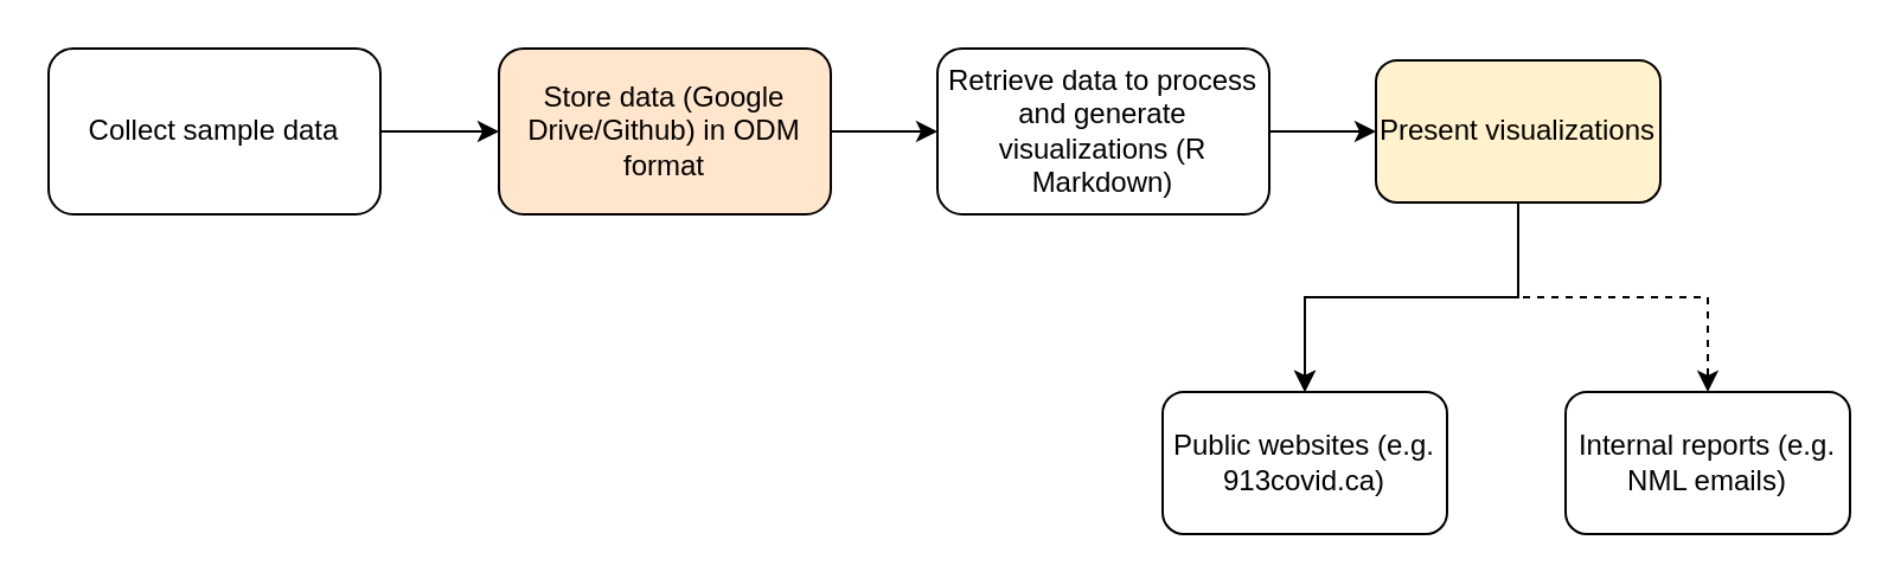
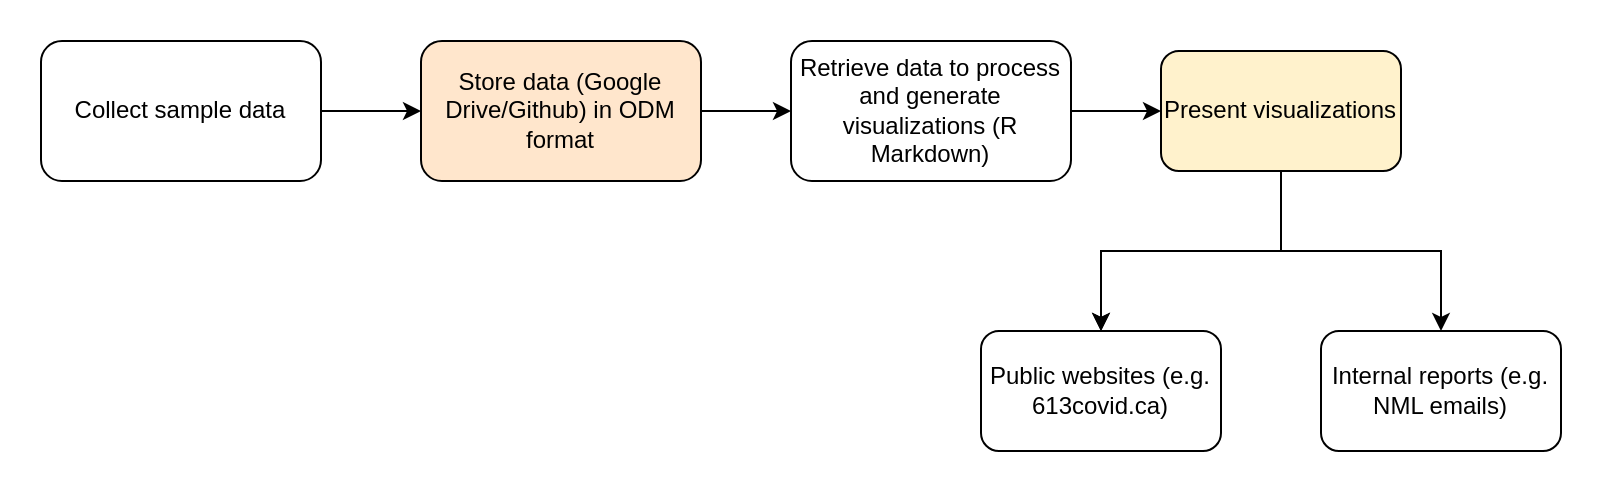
- <mxCell id="10" value="" style="edgeStyle=orthogonalEdgeStyle;rounded=0;orthogonalLoop=1;jettySize=auto;html=1;dashed=1;" edge="1" parent="1" source="11" target="13"><mxGeometry relative="1" as="geometry" /></mxCell>
+ <mxCell id="10" value="" style="edgeStyle=orthogonalEdgeStyle;rounded=0;orthogonalLoop=1;jettySize=auto;html=1;" edge="1" parent="1" source="11" target="13"><mxGeometry relative="1" as="geometry" /></mxCell>
- <mxCell id="12" value="Public websites (e.g. 913covid.ca)" style="rounded=1;whiteSpace=wrap;html=1;" vertex="1" parent="1"><mxGeometry x="490" y="165" width="120" height="60" as="geometry" /></mxCell>
+ <mxCell id="12" value="Public websites (e.g. 613covid.ca)" style="rounded=1;whiteSpace=wrap;html=1;" vertex="1" parent="1"><mxGeometry x="490" y="165" width="120" height="60" as="geometry" /></mxCell>
